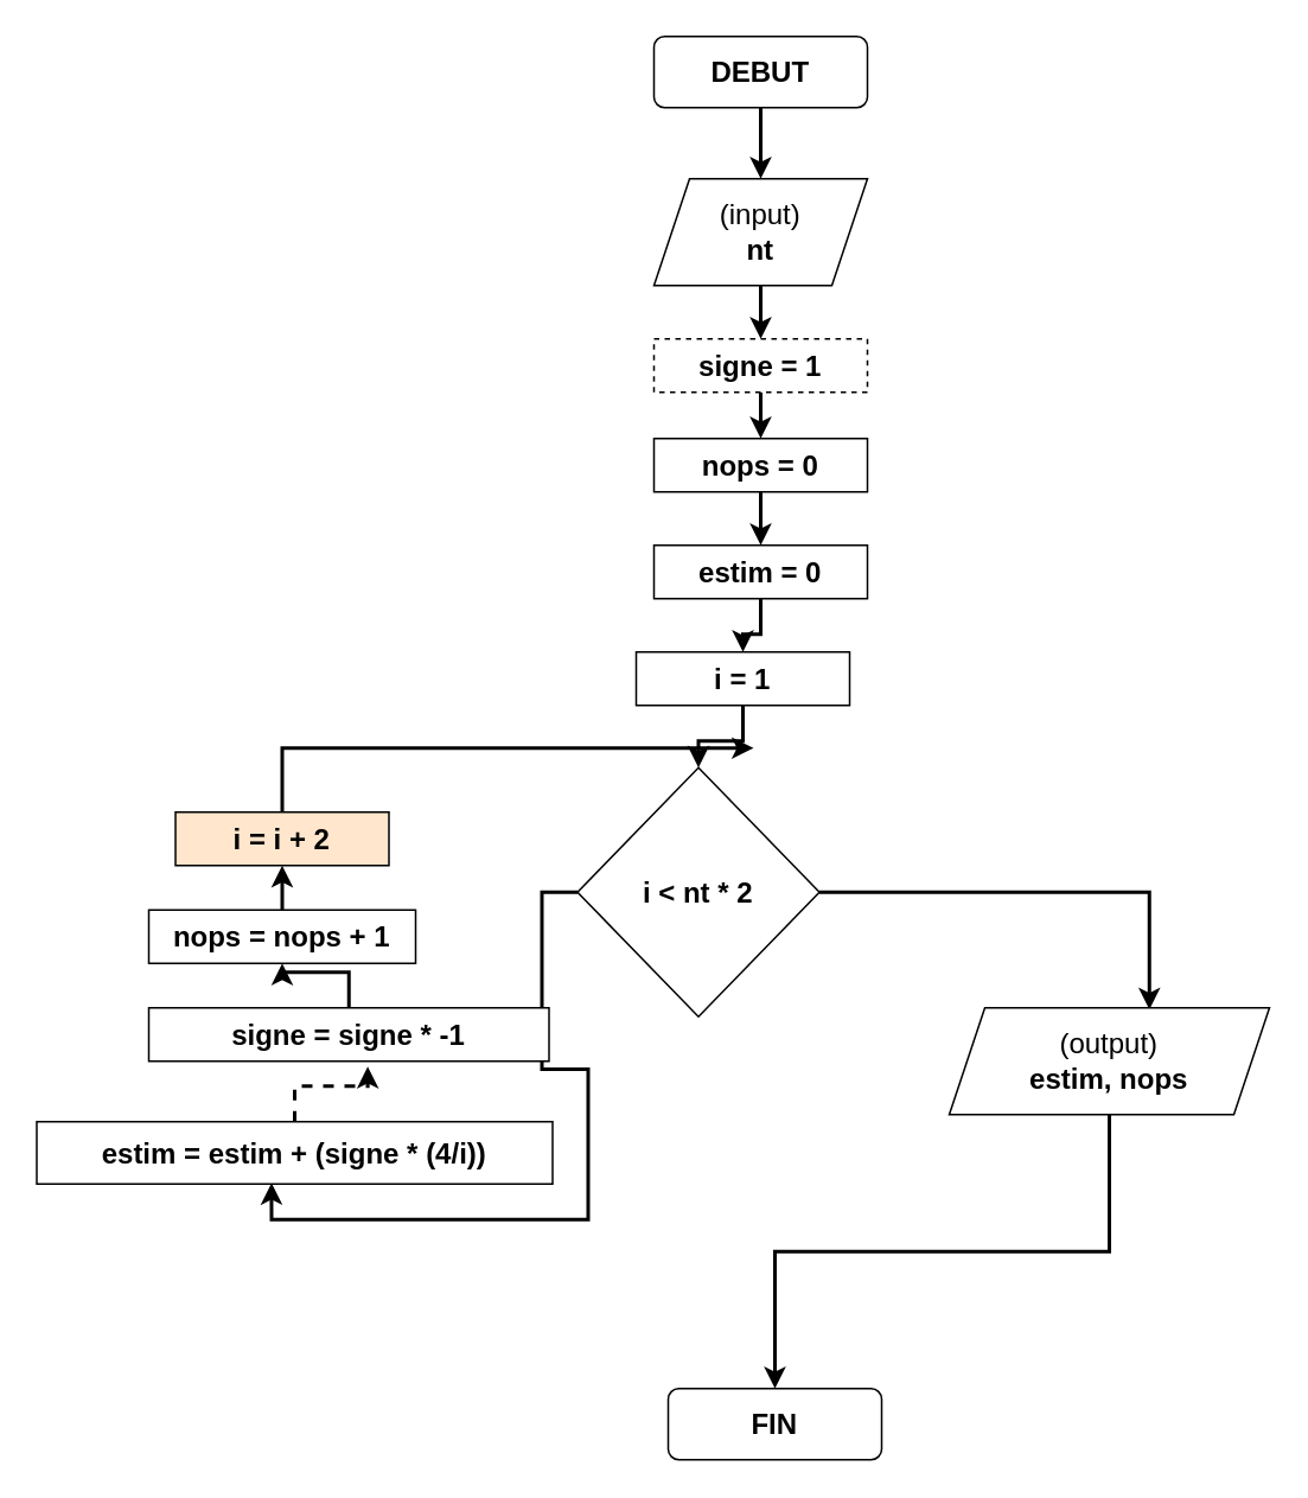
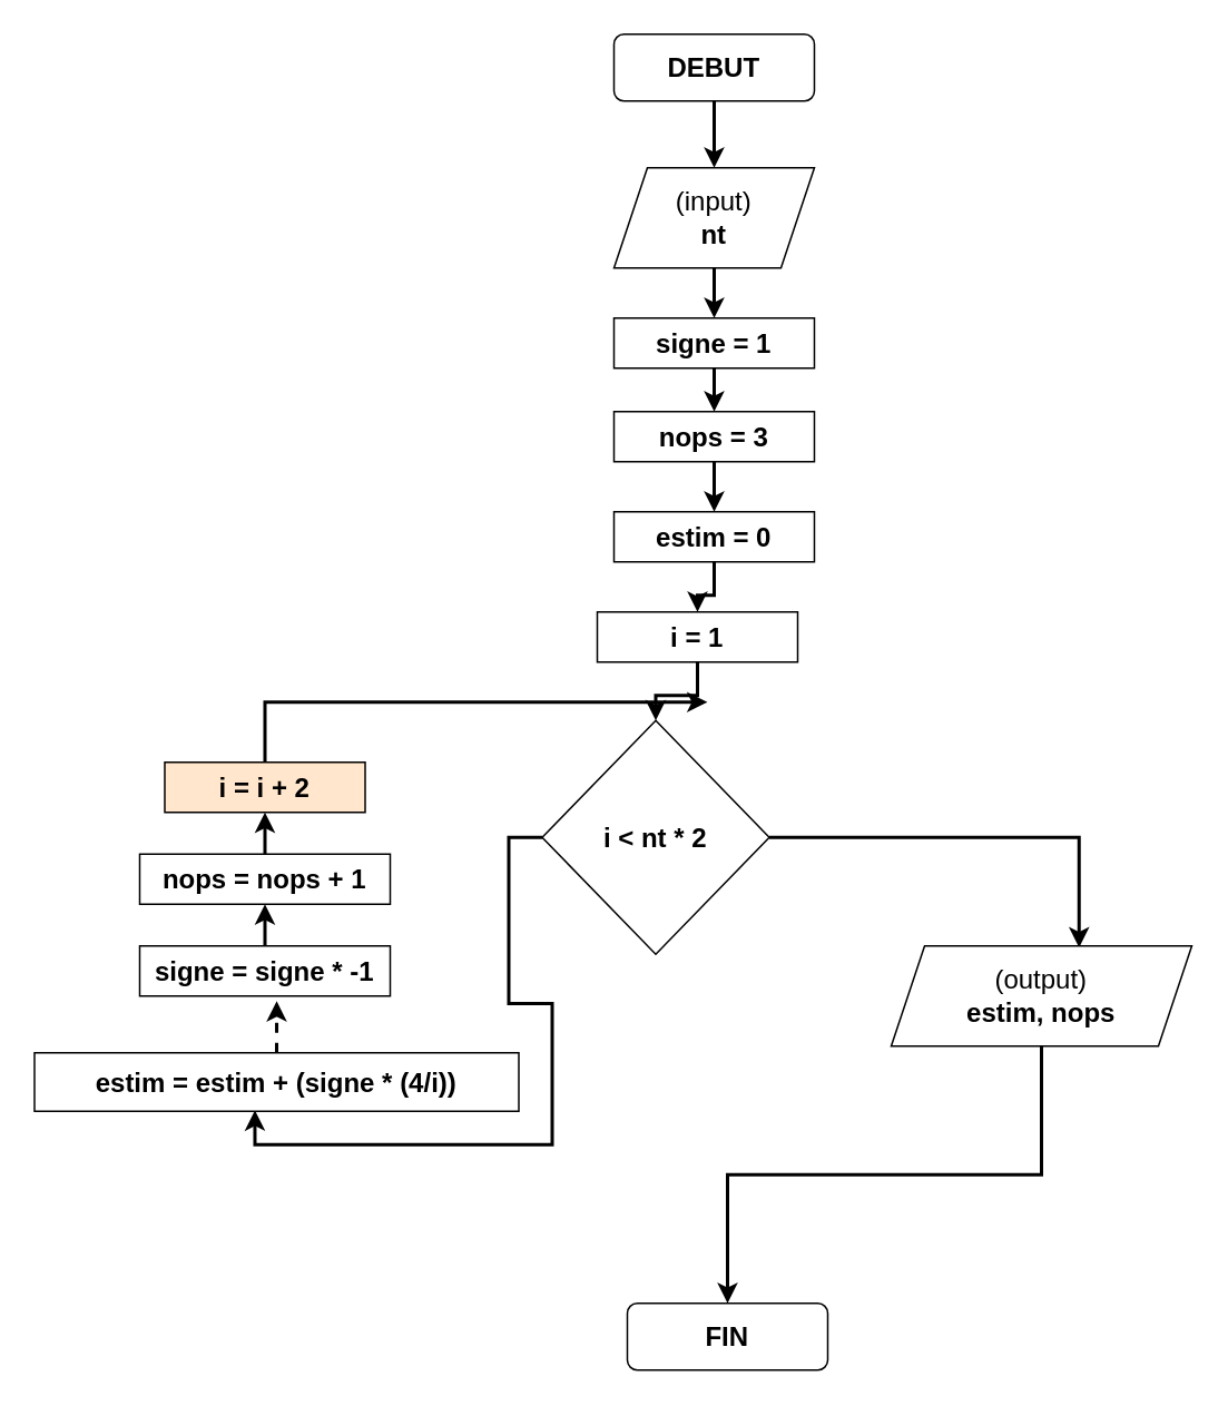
- <mxCell id="22" value="&lt;b&gt;signe = 1&lt;/b&gt;" style="rounded=0;whiteSpace=wrap;html=1;fontSize=16;dashed=1;" parent="1" vertex="1"><mxGeometry x="367" y="190" width="120" height="30" as="geometry" /></mxCell>
+ <mxCell id="22" value="&lt;b&gt;signe = 1&lt;/b&gt;" style="rounded=0;whiteSpace=wrap;html=1;fontSize=16;" parent="1" vertex="1"><mxGeometry x="367" y="190" width="120" height="30" as="geometry" /></mxCell>
- <mxCell id="7" value="&lt;b&gt;nops = 0&lt;/b&gt;" style="rounded=0;whiteSpace=wrap;html=1;fontSize=16;" parent="1" vertex="1"><mxGeometry x="367" y="246" width="120" height="30" as="geometry" /></mxCell>
+ <mxCell id="7" value="&lt;b&gt;nops = 3&lt;/b&gt;" style="rounded=0;whiteSpace=wrap;html=1;fontSize=16;" parent="1" vertex="1"><mxGeometry x="367" y="246" width="120" height="30" as="geometry" /></mxCell>
- <mxCell id="27" value="&lt;b&gt;signe = signe * -1&lt;/b&gt;" style="rounded=0;whiteSpace=wrap;html=1;fontSize=16;" vertex="1" parent="1"><mxGeometry x="83" y="566" width="225" height="30" as="geometry" /></mxCell>
+ <mxCell id="27" value="&lt;b&gt;signe = signe * -1&lt;/b&gt;" style="rounded=0;whiteSpace=wrap;html=1;fontSize=16;" vertex="1" parent="1"><mxGeometry x="83" y="566" width="150" height="30" as="geometry" /></mxCell>
